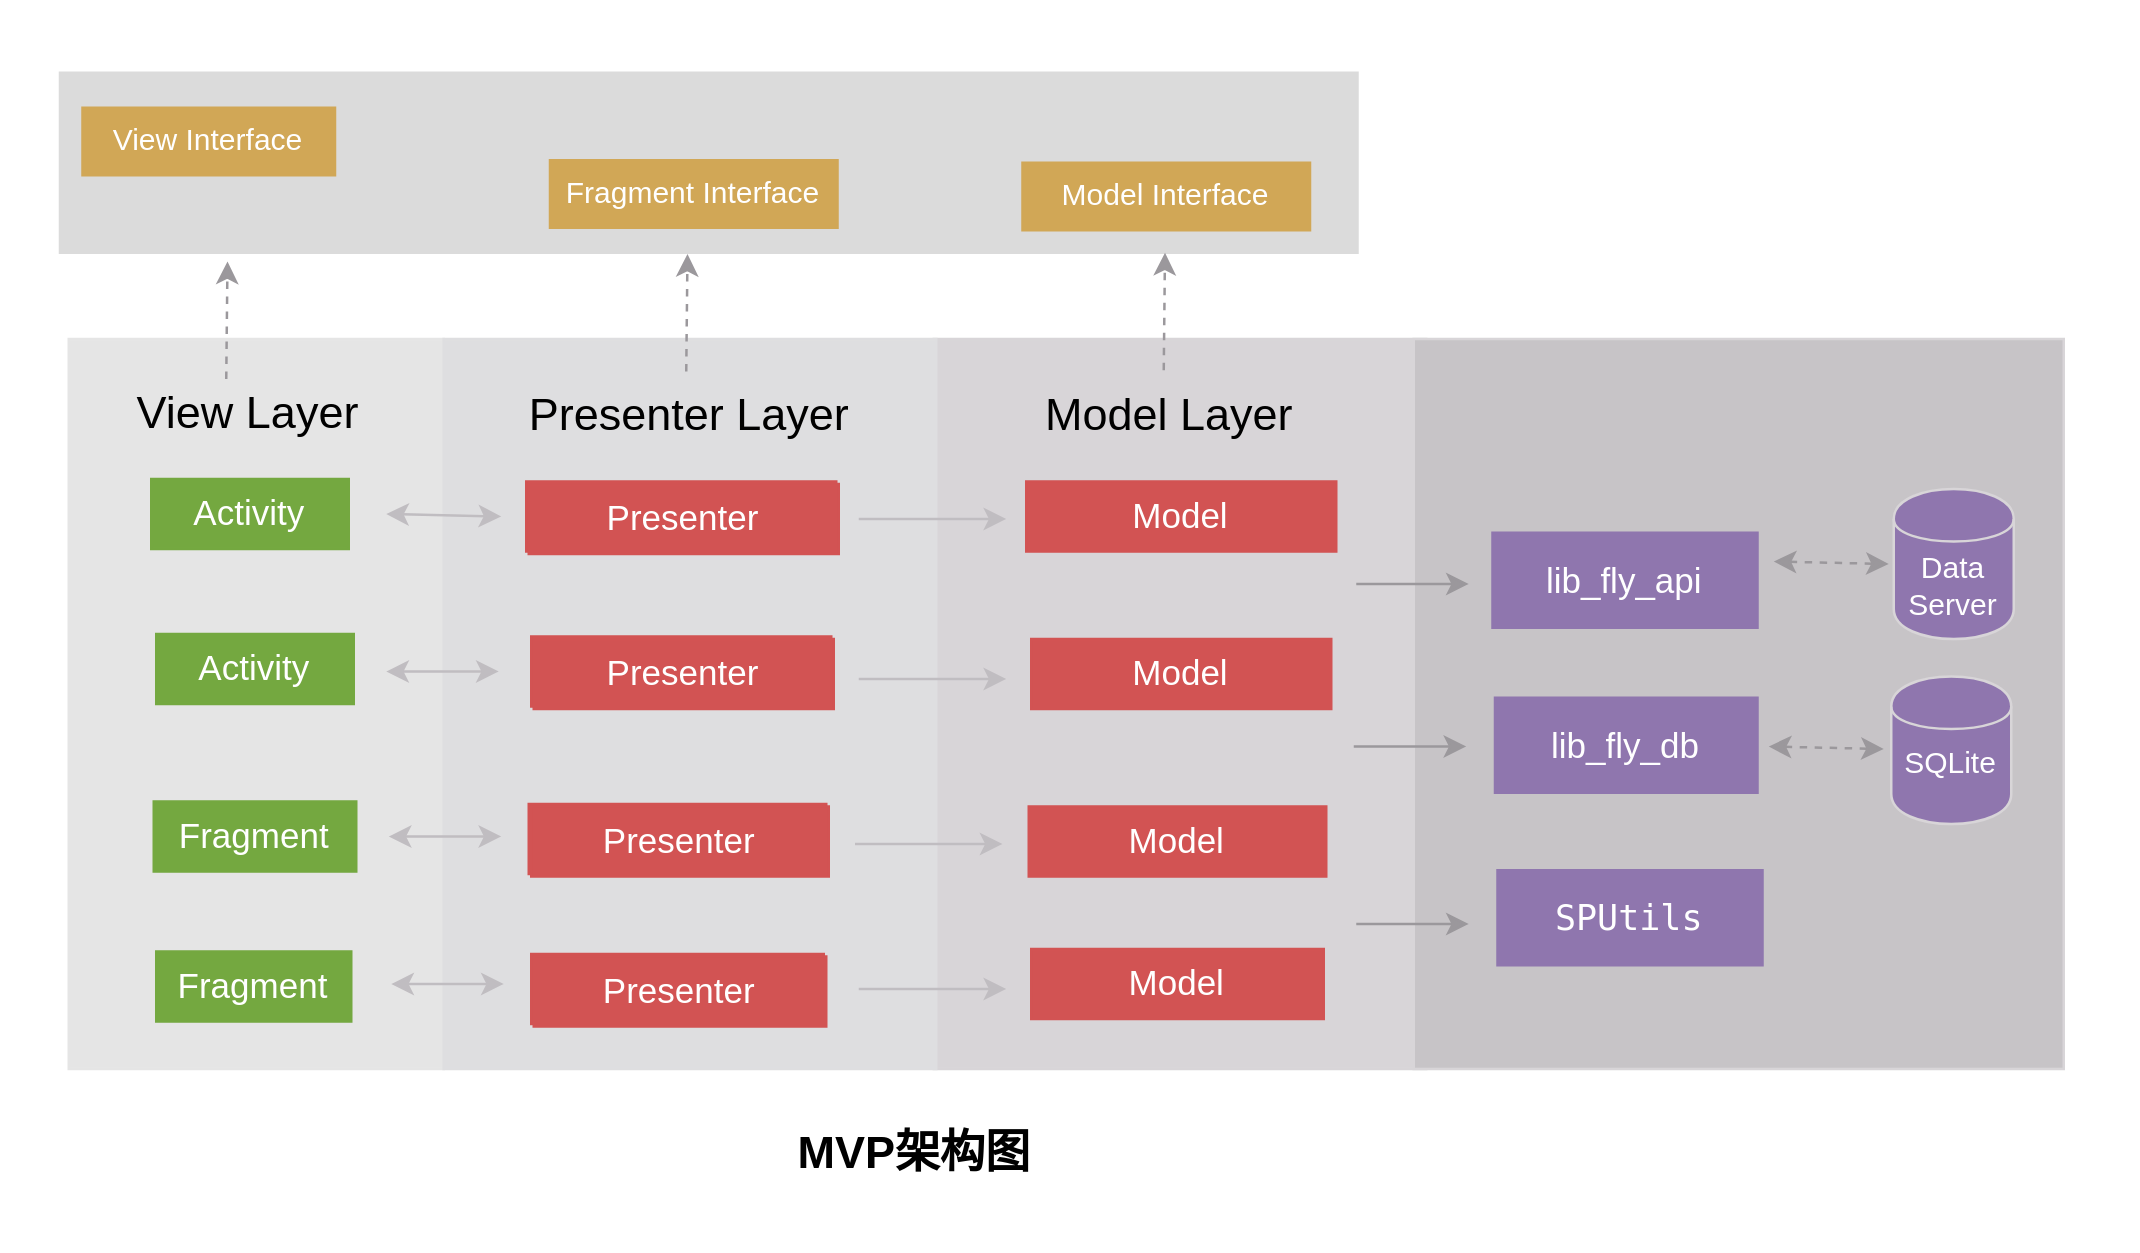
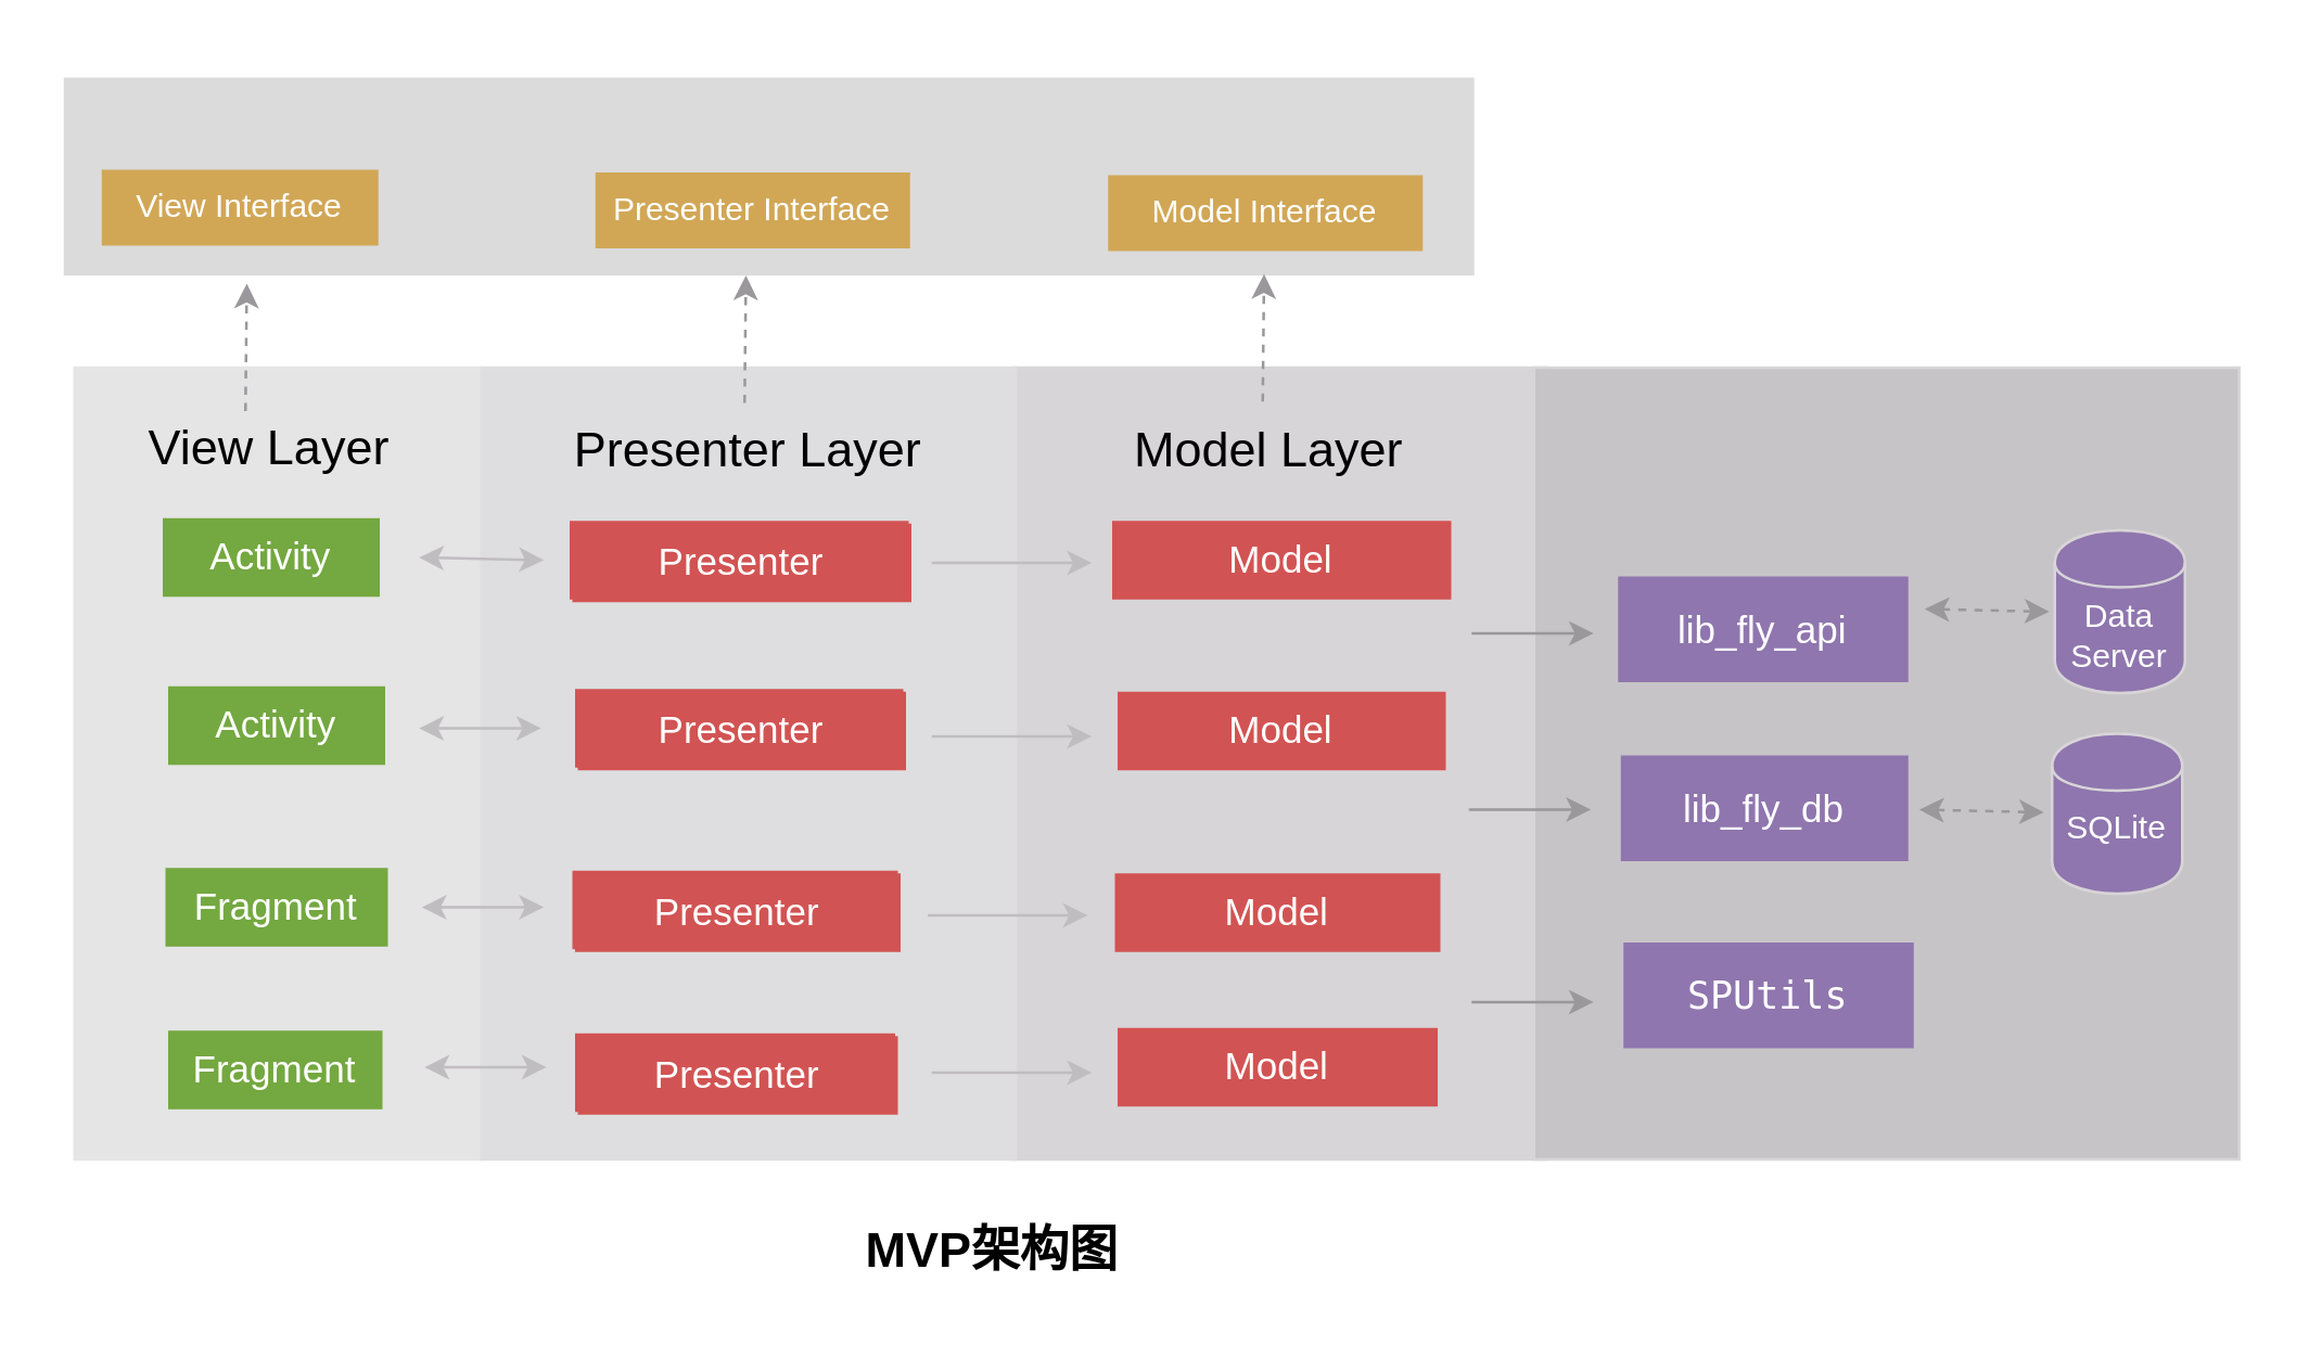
- <mxCell id="47" value="View Interface" style="text;html=1;strokeColor=none;fillColor=#D1A756;align=center;verticalAlign=middle;whiteSpace=wrap;rounded=0;labelBackgroundColor=#;fontColor=#FFFFFF;" parent="1" vertex="1"><mxGeometry x="32" y="42" width="102" height="28" as="geometry" /></mxCell>
+ <mxCell id="47" value="View Interface" style="text;html=1;strokeColor=none;fillColor=#D1A756;align=center;verticalAlign=middle;whiteSpace=wrap;rounded=0;labelBackgroundColor=#;fontColor=#FFFFFF;" parent="1" vertex="1"><mxGeometry x="37" y="62" width="102" height="28" as="geometry" /></mxCell>
- <mxCell id="48" value="Fragment Interface" style="text;html=1;strokeColor=none;fillColor=#D1A756;align=center;verticalAlign=middle;whiteSpace=wrap;rounded=0;labelBackgroundColor=#;fontColor=#FFFFFF;" parent="1" vertex="1"><mxGeometry x="219" y="63" width="116" height="28" as="geometry" /></mxCell>
+ <mxCell id="48" value="Presenter Interface" style="text;html=1;strokeColor=none;fillColor=#D1A756;align=center;verticalAlign=middle;whiteSpace=wrap;rounded=0;labelBackgroundColor=#;fontColor=#FFFFFF;" parent="1" vertex="1"><mxGeometry x="219" y="63" width="116" height="28" as="geometry" /></mxCell>
